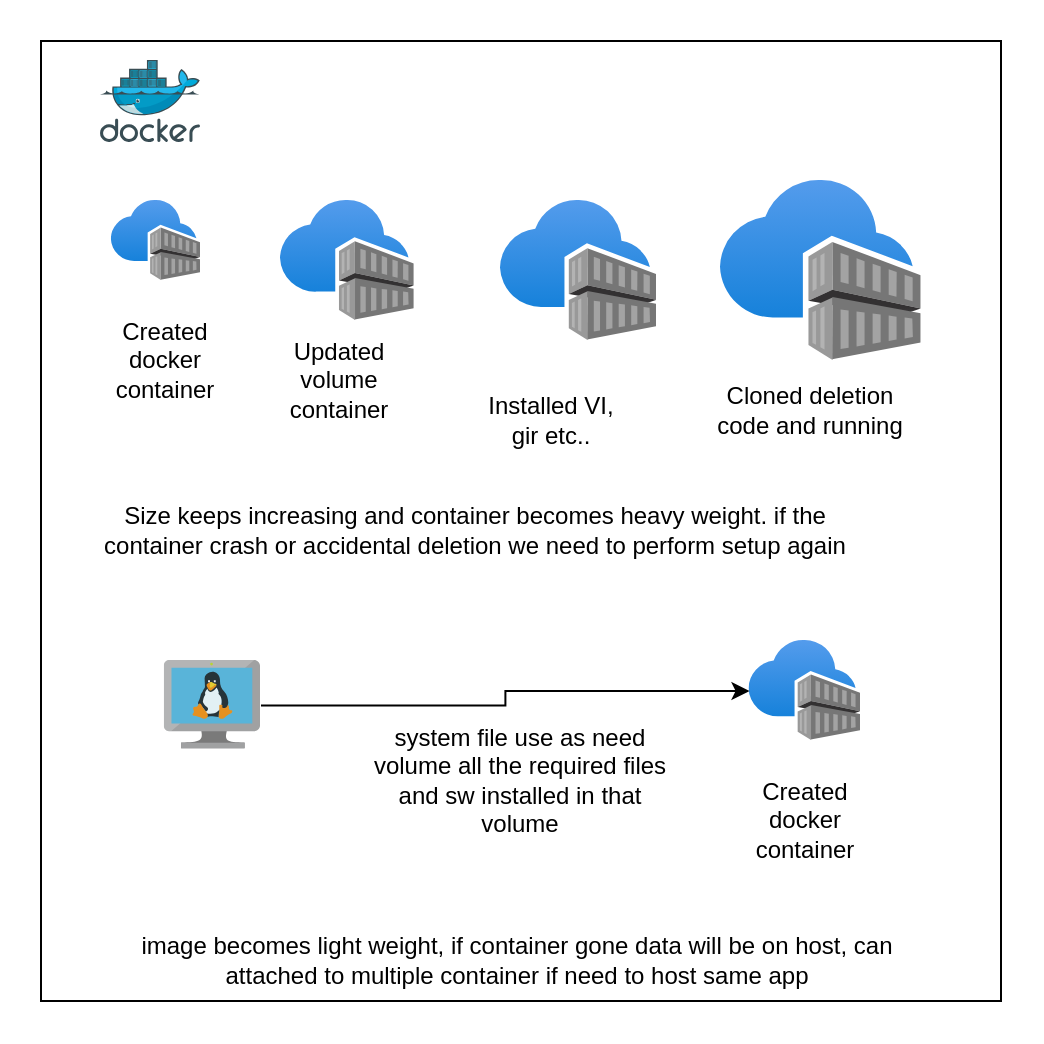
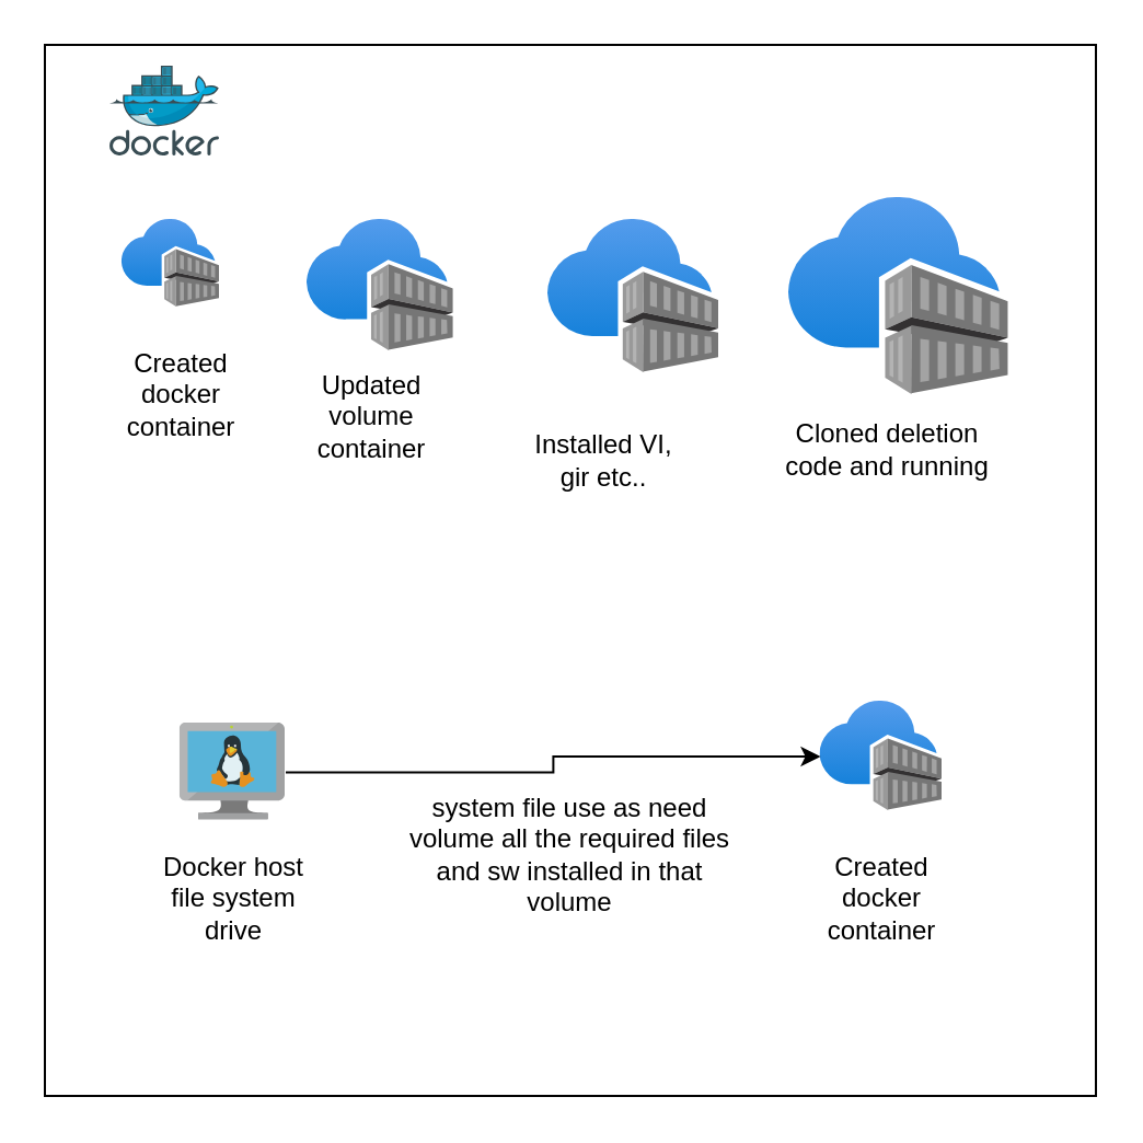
- <mxCell id="12" value="Size keeps increasing and container becomes heavy weight. if the container crash or accidental deletion we need to perform setup again" style="text;html=1;align=center;verticalAlign=middle;whiteSpace=wrap;rounded=0;" vertex="1" parent="1"><mxGeometry x="45" y="240" width="385" height="50" as="geometry" /></mxCell>
+ <mxCell id="17" value="Docker host&lt;br&gt;file system drive" style="text;html=1;align=center;verticalAlign=middle;whiteSpace=wrap;rounded=0;" vertex="1" parent="1"><mxGeometry x="69.39" y="390" width="75" height="40" as="geometry" /></mxCell>
- <mxCell id="19" value="image becomes light weight, if container gone data will be on host, can attached to multiple container if need to host same app" style="text;html=1;align=center;verticalAlign=middle;whiteSpace=wrap;rounded=0;" vertex="1" parent="1"><mxGeometry x="56.89" y="460" width="403.11" height="40" as="geometry" /></mxCell>
